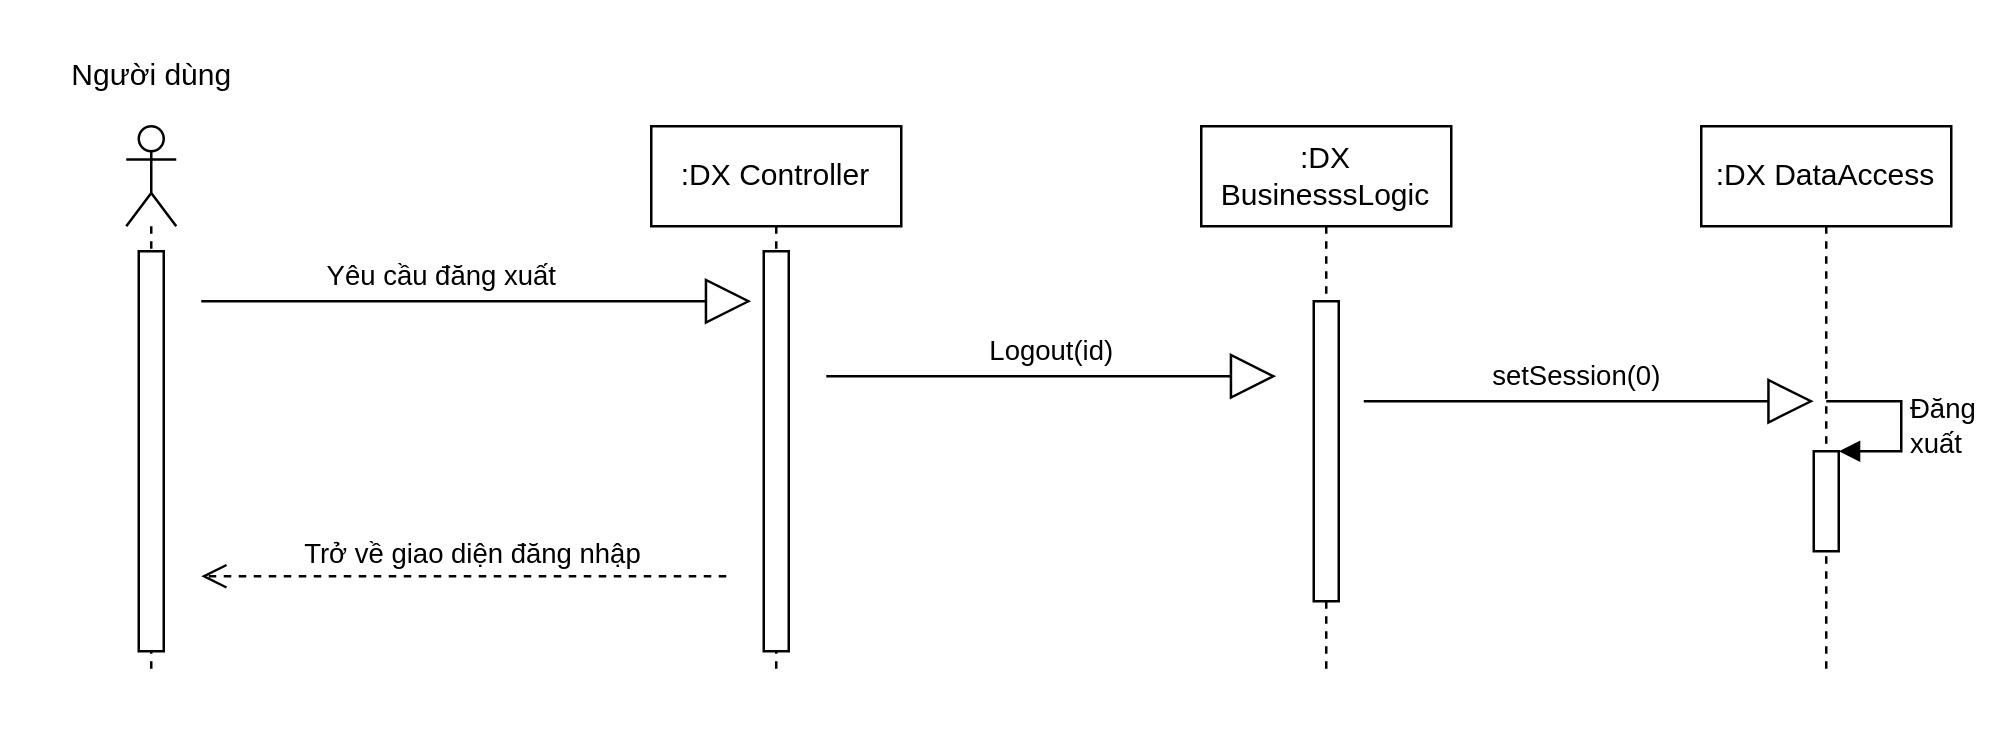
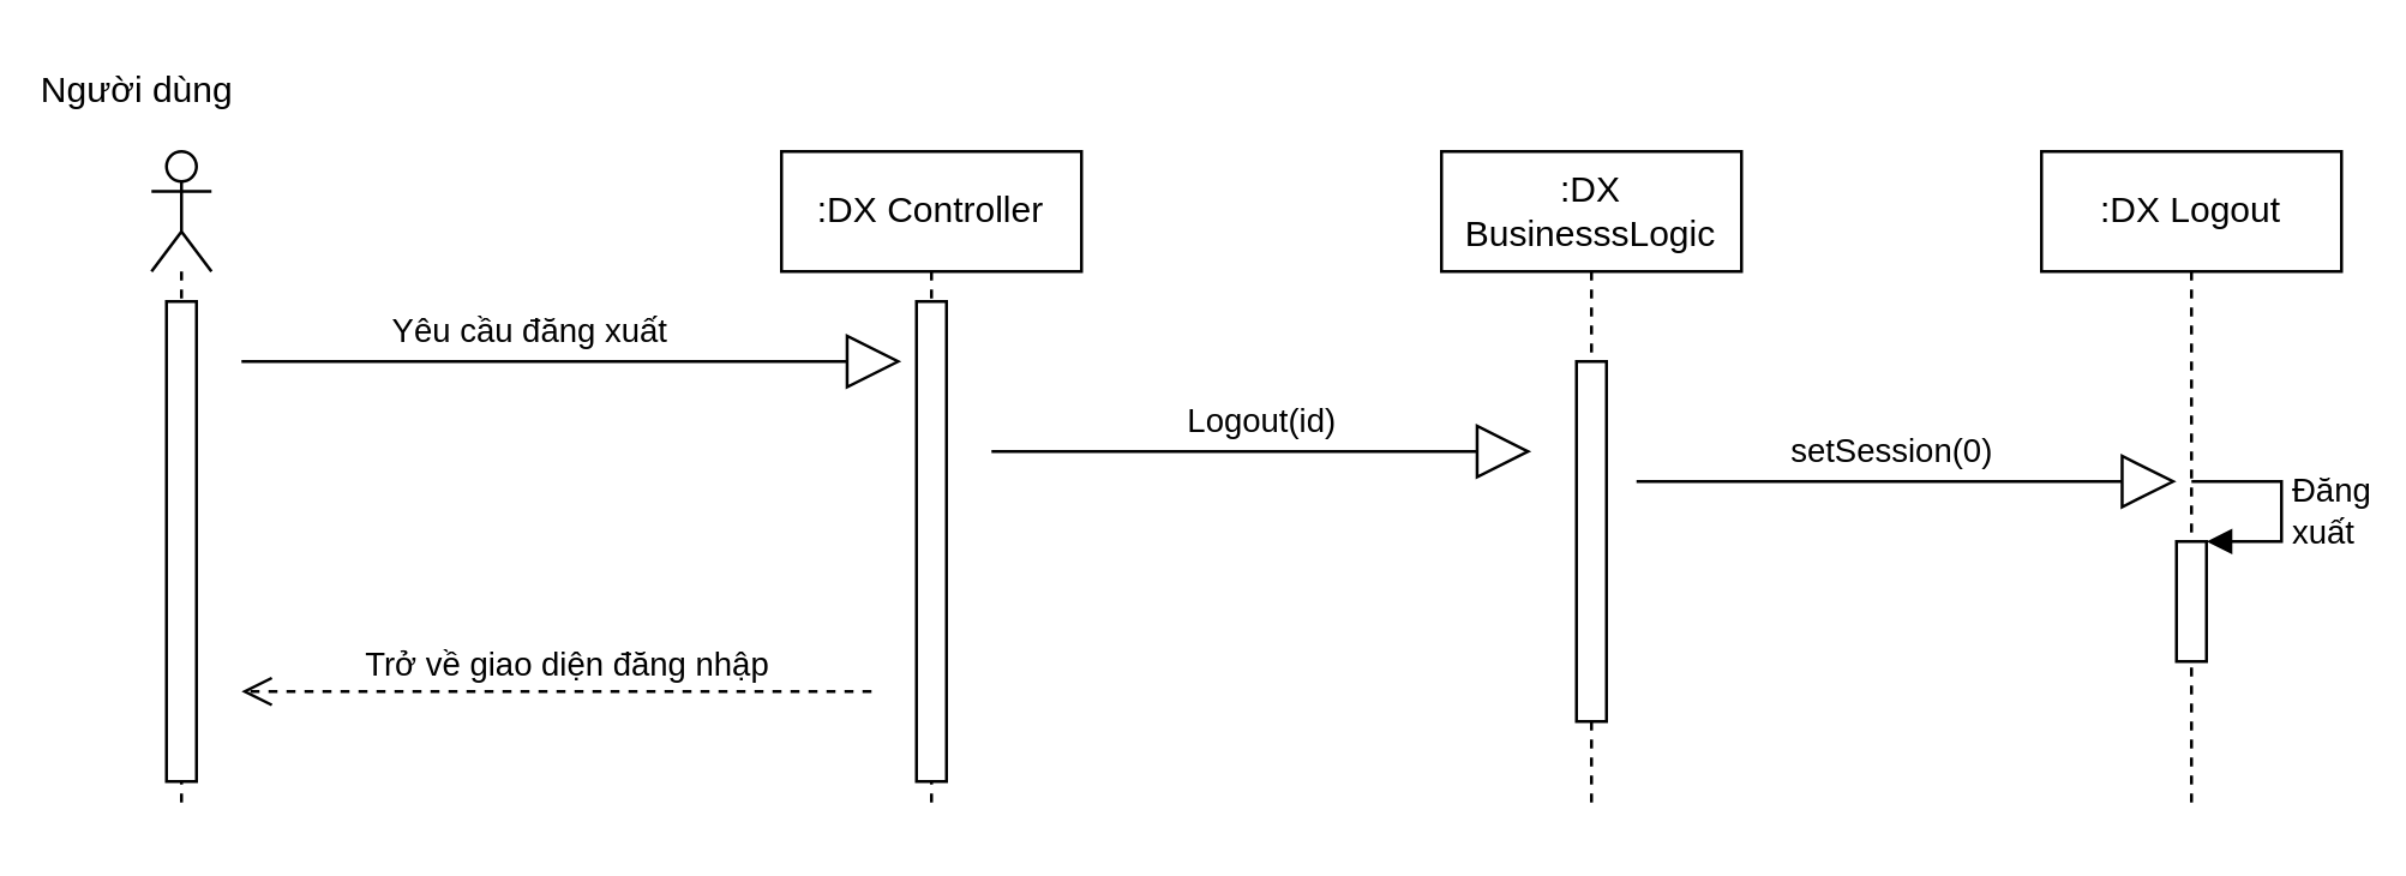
- <mxCell id="15" value="Người dùng" style="text;html=1;align=center;verticalAlign=middle;resizable=0;points=[];autosize=1;strokeColor=none;fillColor=none;" parent="1" vertex="1"><mxGeometry x="20" y="20" width="80" height="20" as="geometry" /></mxCell>
+ <mxCell id="15" value="Người dùng" style="text;html=1;align=center;verticalAlign=middle;resizable=0;points=[];autosize=1;strokeColor=none;fillColor=none;" parent="1" vertex="1"><mxGeometry x="5" y="20" width="80" height="20" as="geometry" /></mxCell>
- <mxCell id="9" value=":DX DataAccess" style="shape=umlLifeline;perimeter=lifelinePerimeter;whiteSpace=wrap;html=1;container=1;collapsible=0;recursiveResize=0;outlineConnect=0;" parent="1" vertex="1"><mxGeometry x="680" y="50" width="100" height="220" as="geometry" /></mxCell>
+ <mxCell id="9" value=":DX Logout" style="shape=umlLifeline;perimeter=lifelinePerimeter;whiteSpace=wrap;html=1;container=1;collapsible=0;recursiveResize=0;outlineConnect=0;" parent="1" vertex="1"><mxGeometry x="680" y="50" width="100" height="220" as="geometry" /></mxCell>
